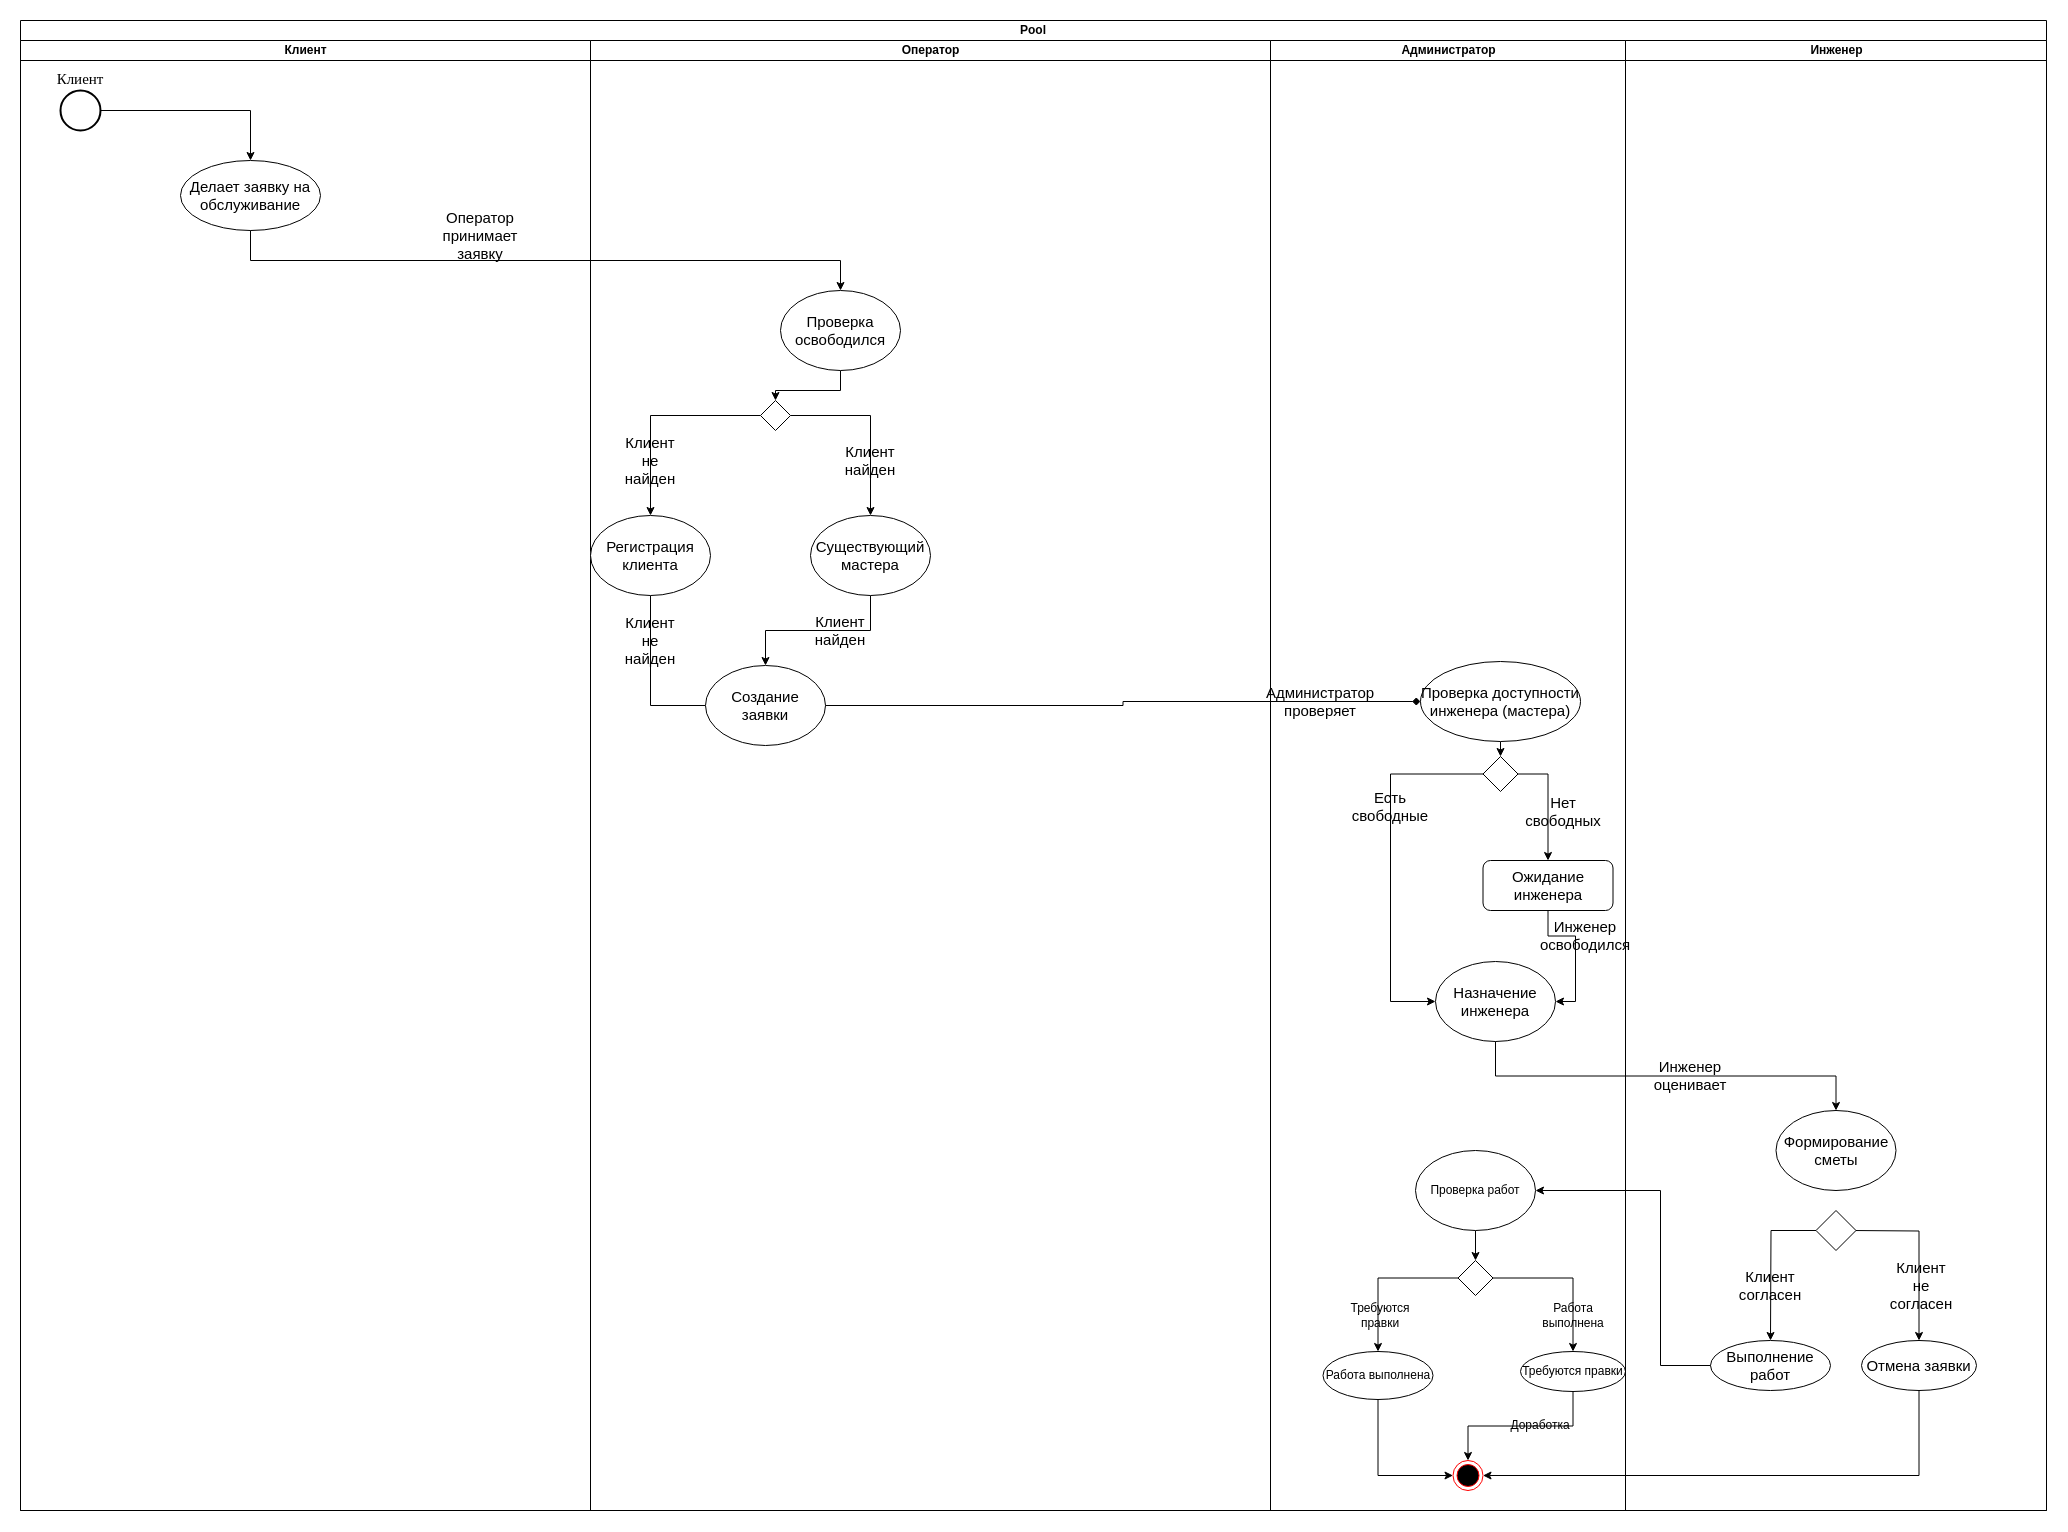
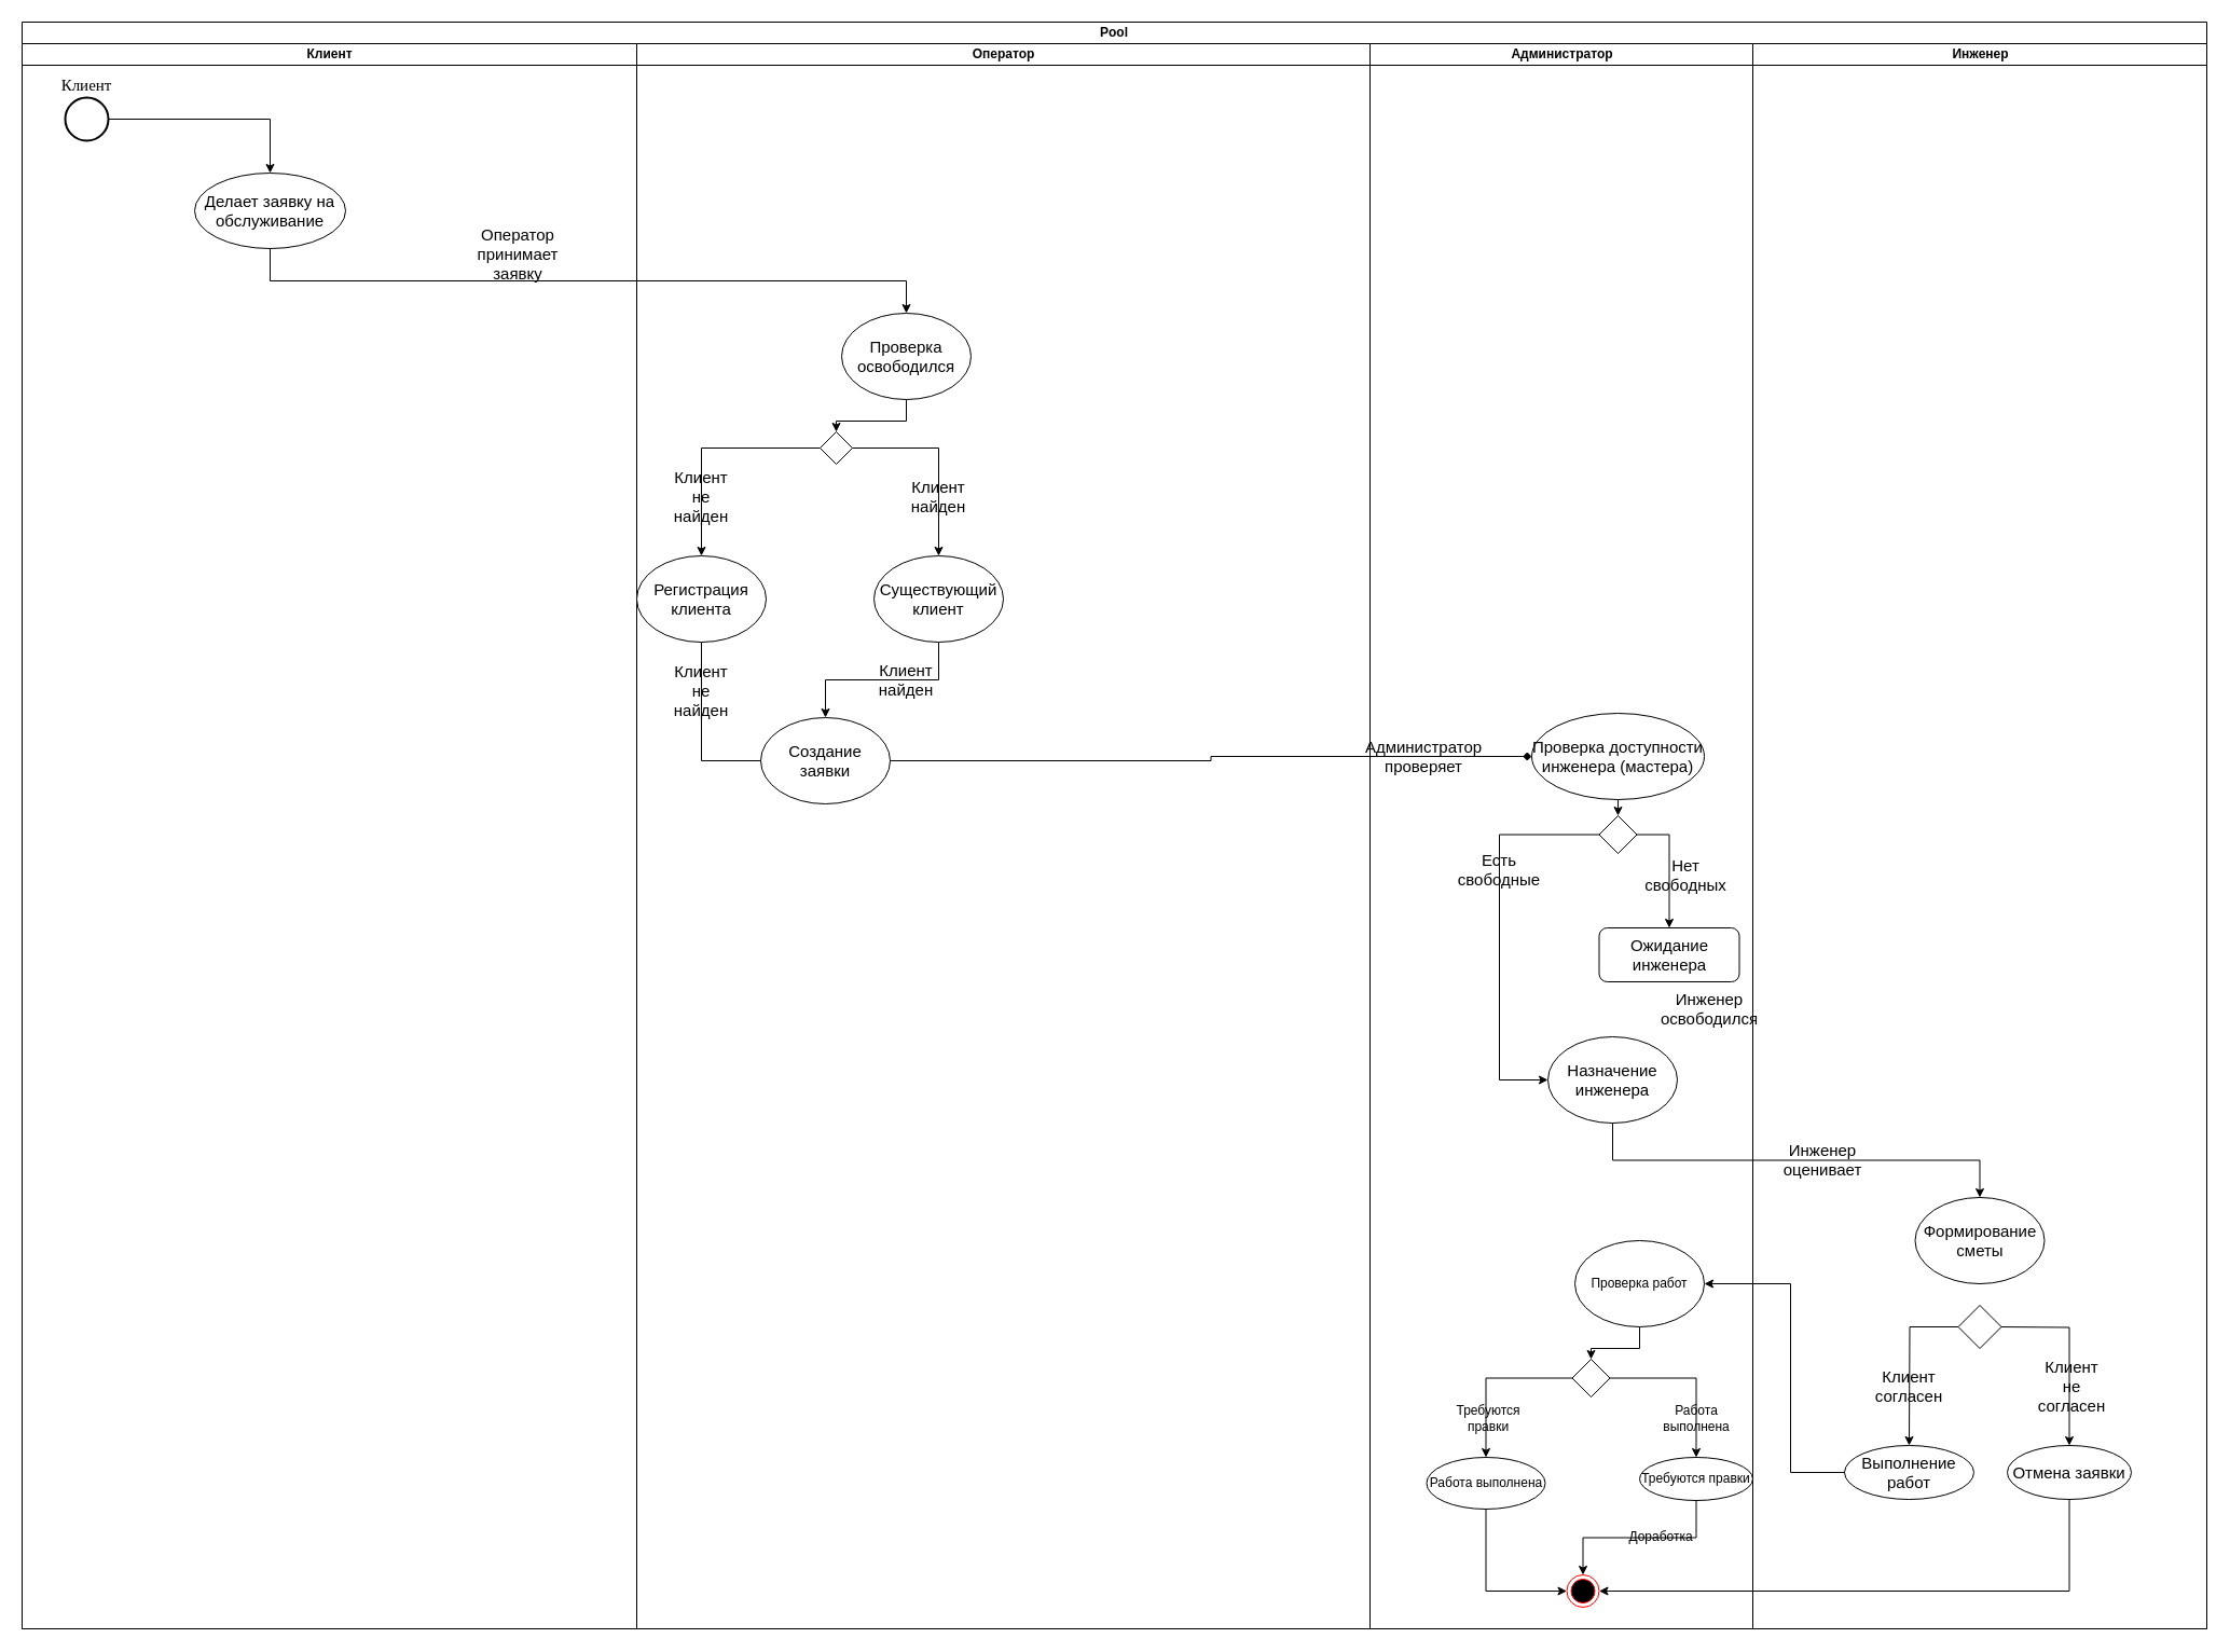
- <mxCell id="17" value="Существующий мастера" style="ellipse;whiteSpace=wrap;html=1;fontSize=15;" vertex="1" parent="8"><mxGeometry x="220" y="475" width="120" height="80" as="geometry" /></mxCell>
+ <mxCell id="17" value="Существующий клиент" style="ellipse;whiteSpace=wrap;html=1;fontSize=15;" vertex="1" parent="8"><mxGeometry x="220" y="475" width="120" height="80" as="geometry" /></mxCell>
- <mxCell id="29" style="edgeStyle=orthogonalEdgeStyle;rounded=0;orthogonalLoop=1;jettySize=auto;html=1;exitX=0.5;exitY=1;exitDx=0;exitDy=0;entryX=1;entryY=0.5;entryDx=0;entryDy=0;" edge="1" parent="23" source="30" target="35"><mxGeometry relative="1" as="geometry" /></mxCell>
- <mxCell id="38" value="Проверка работ" style="ellipse;whiteSpace=wrap;html=1;" vertex="1" parent="23"><mxGeometry x="145" y="1110" width="120" height="80" as="geometry" /></mxCell>
+ <mxCell id="38" value="Проверка работ" style="ellipse;whiteSpace=wrap;html=1;" vertex="1" parent="23"><mxGeometry x="190" y="1110" width="120" height="80" as="geometry" /></mxCell>
